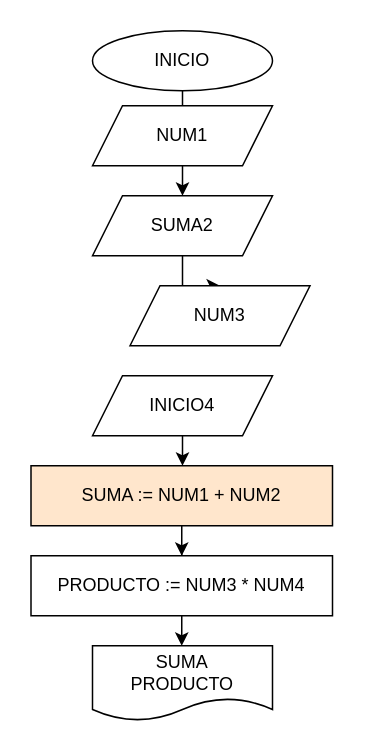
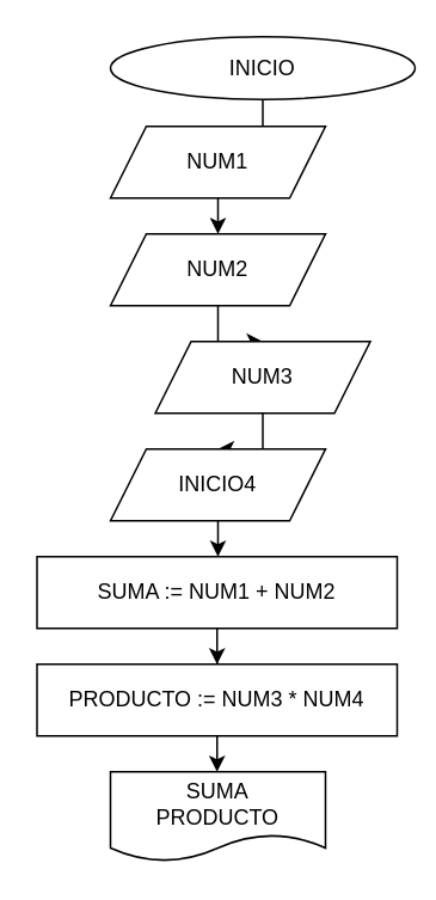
- <mxCell id="3" value="INICIO" style="ellipse;whiteSpace=wrap;html=1;" vertex="1" parent="1"><mxGeometry x="61" y="20" width="120" height="40" as="geometry" /></mxCell>
+ <mxCell id="3" value="INICIO" style="ellipse;whiteSpace=wrap;html=1;" vertex="1" parent="1"><mxGeometry x="61" y="20" width="170" height="35" as="geometry" /></mxCell>
- <mxCell id="6" value="SUMA2" style="shape=parallelogram;perimeter=parallelogramPerimeter;whiteSpace=wrap;html=1;fixedSize=1;" vertex="1" parent="1"><mxGeometry x="61" y="130" width="120" height="40" as="geometry" /></mxCell>
+ <mxCell id="6" value="NUM2" style="shape=parallelogram;perimeter=parallelogramPerimeter;whiteSpace=wrap;html=1;fixedSize=1;" vertex="1" parent="1"><mxGeometry x="61" y="130" width="120" height="40" as="geometry" /></mxCell>
+ <mxCell id="7" value="" style="edgeStyle=orthogonalEdgeStyle;rounded=0;orthogonalLoop=1;jettySize=auto;html=1;" edge="1" parent="1" source="8" target="14"><mxGeometry relative="1" as="geometry" /></mxCell>
- <mxCell id="10" value="SUMA := NUM1 + NUM2" style="rounded=0;whiteSpace=wrap;html=1;fillColor=#ffe6cc;" vertex="1" parent="1"><mxGeometry x="20" y="310" width="201" height="40" as="geometry" /></mxCell>
+ <mxCell id="10" value="SUMA := NUM1 + NUM2" style="rounded=0;whiteSpace=wrap;html=1;" vertex="1" parent="1"><mxGeometry x="20" y="310" width="201" height="40" as="geometry" /></mxCell>
